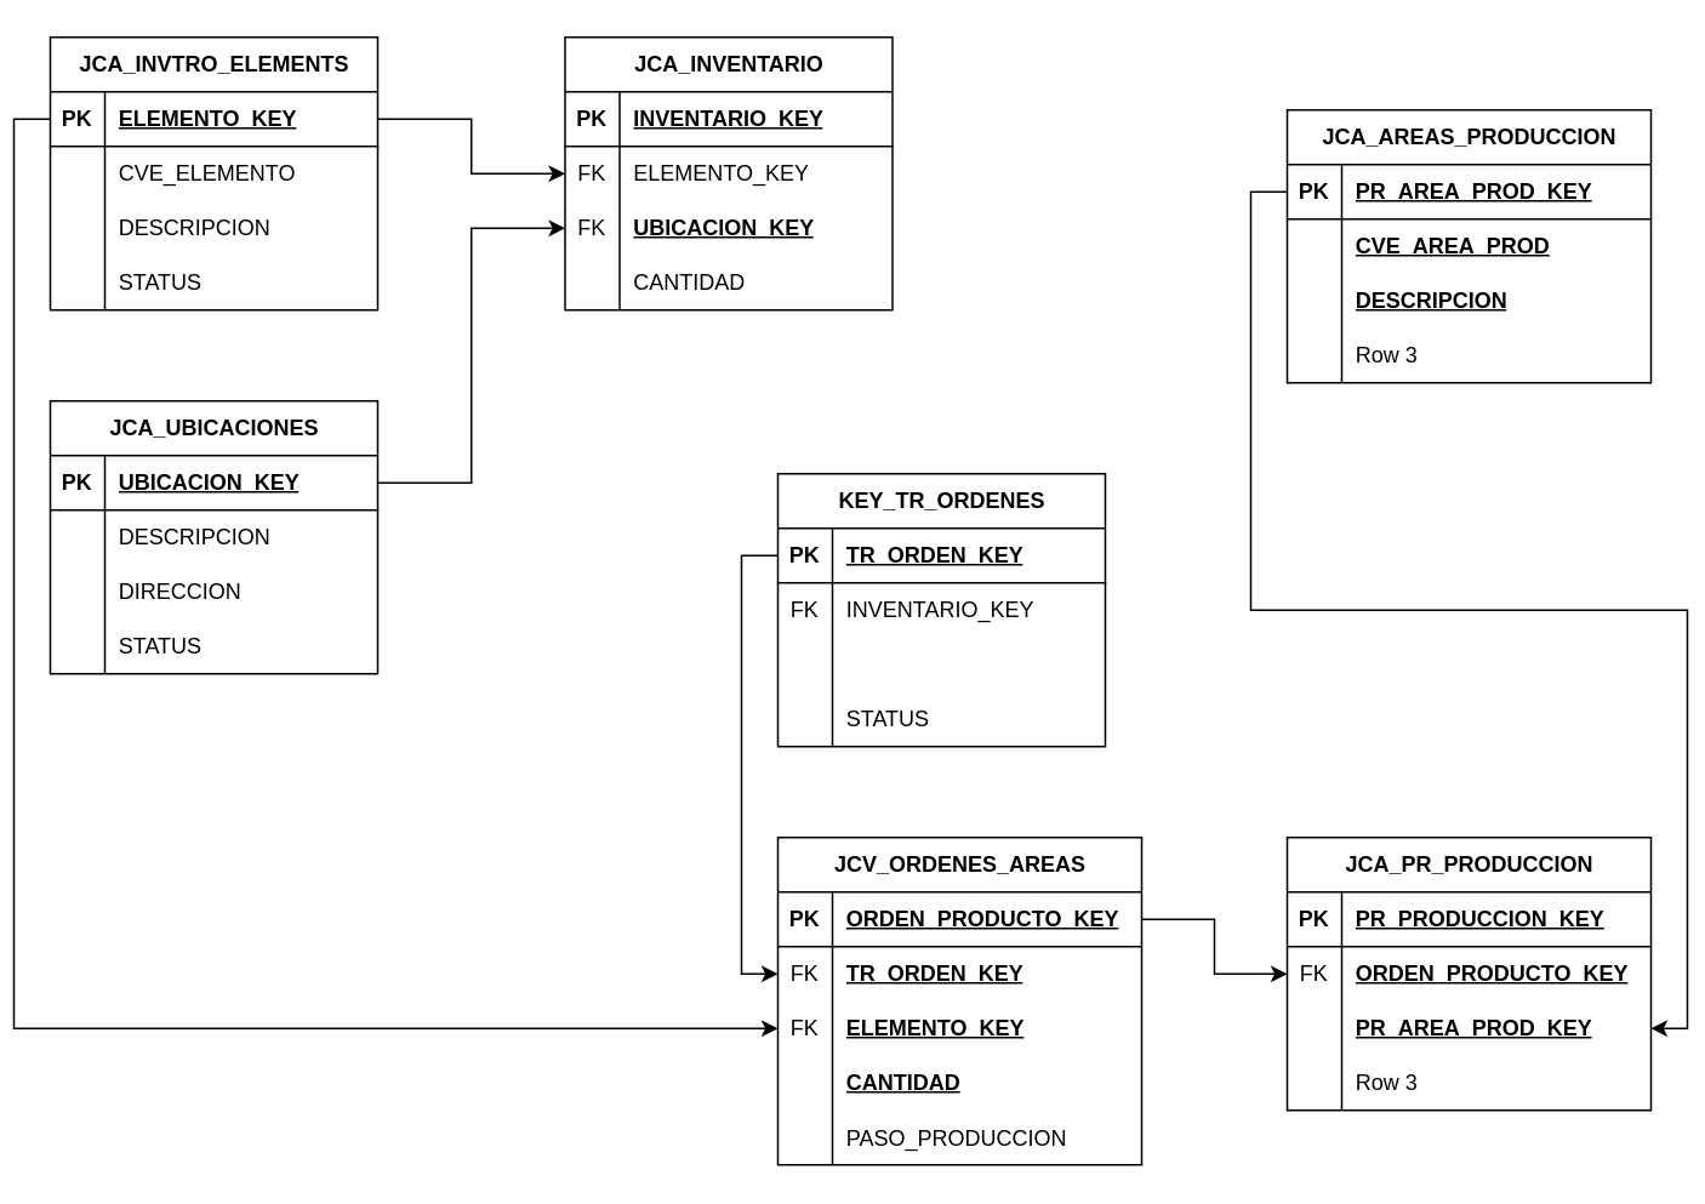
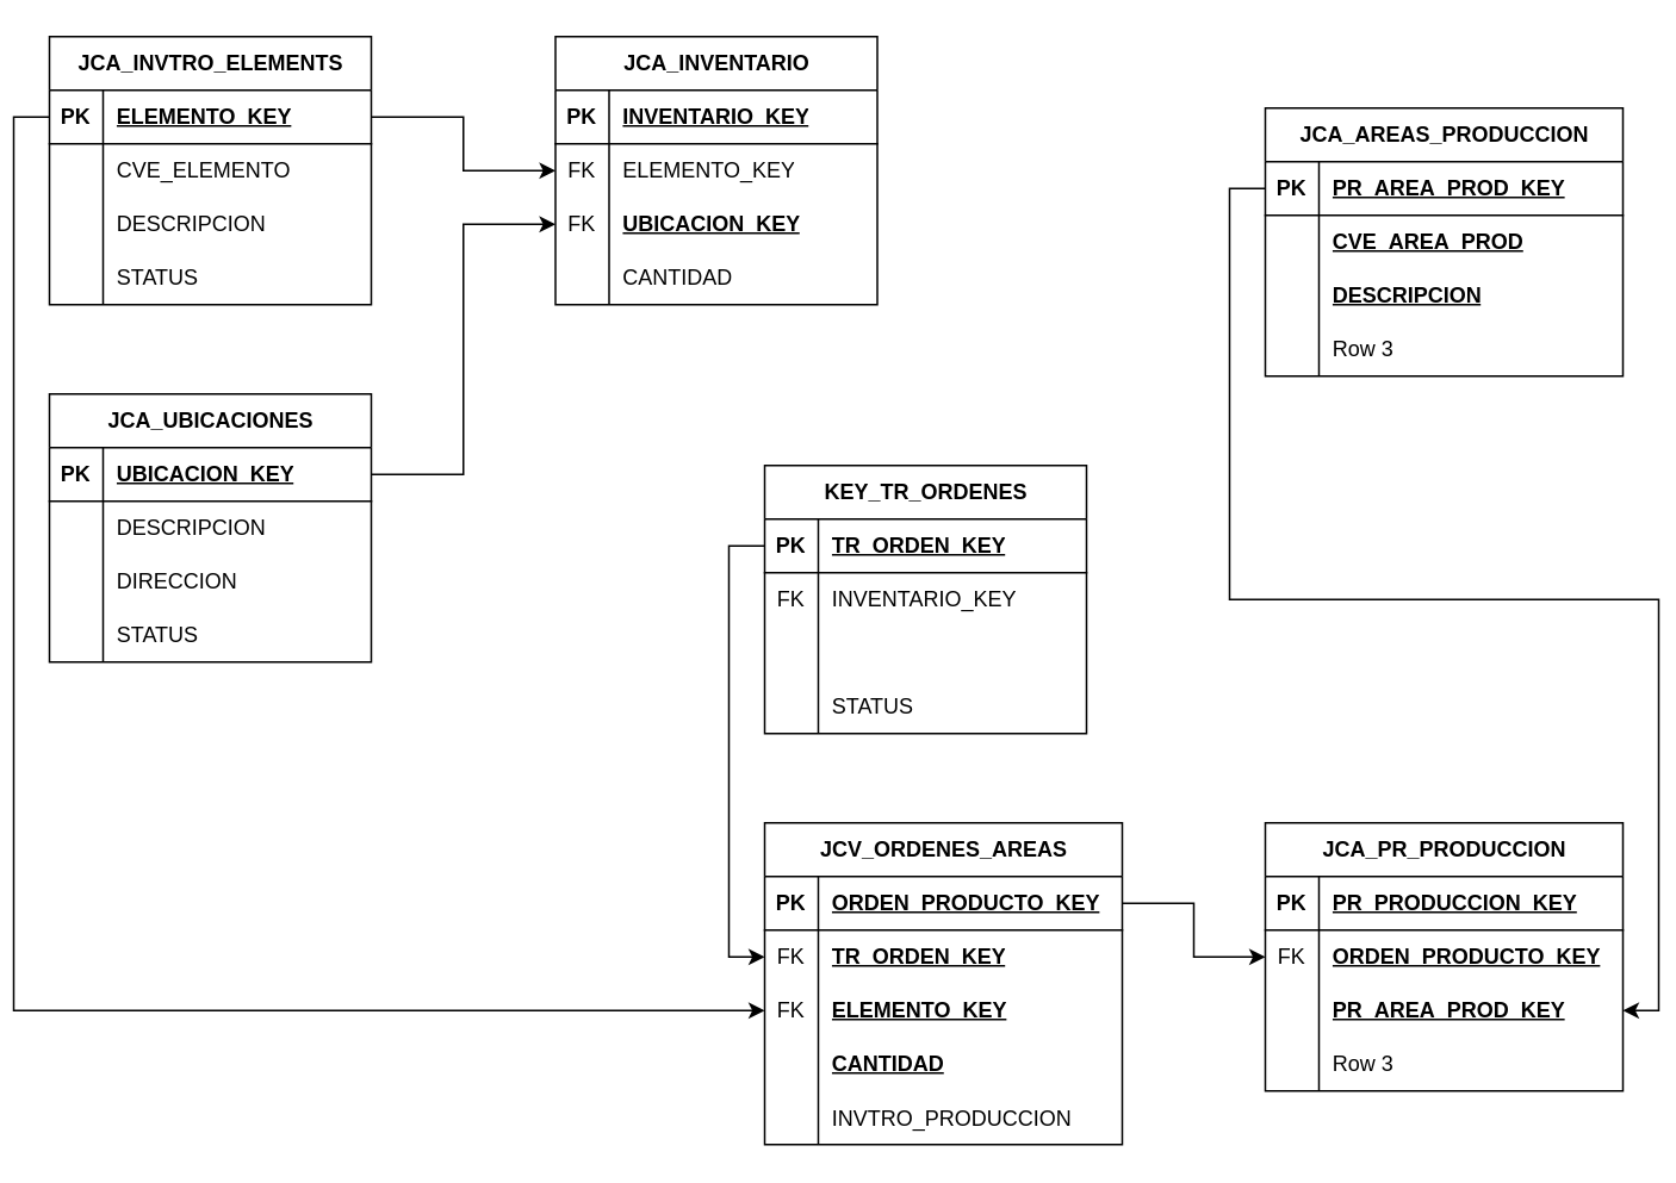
- <mxCell id="84" value="PASO_PRODUCCION" style="shape=partialRectangle;connectable=0;fillColor=none;top=0;left=0;bottom=0;right=0;align=left;spacingLeft=6;overflow=hidden;" vertex="1" parent="82"><mxGeometry x="30" width="170" height="30" as="geometry"><mxRectangle width="170" height="30" as="alternateBounds" /></mxGeometry></mxCell>
+ <mxCell id="84" value="INVTRO_PRODUCCION" style="shape=partialRectangle;connectable=0;fillColor=none;top=0;left=0;bottom=0;right=0;align=left;spacingLeft=6;overflow=hidden;" vertex="1" parent="82"><mxGeometry x="30" width="170" height="30" as="geometry"><mxRectangle width="170" height="30" as="alternateBounds" /></mxGeometry></mxCell>
